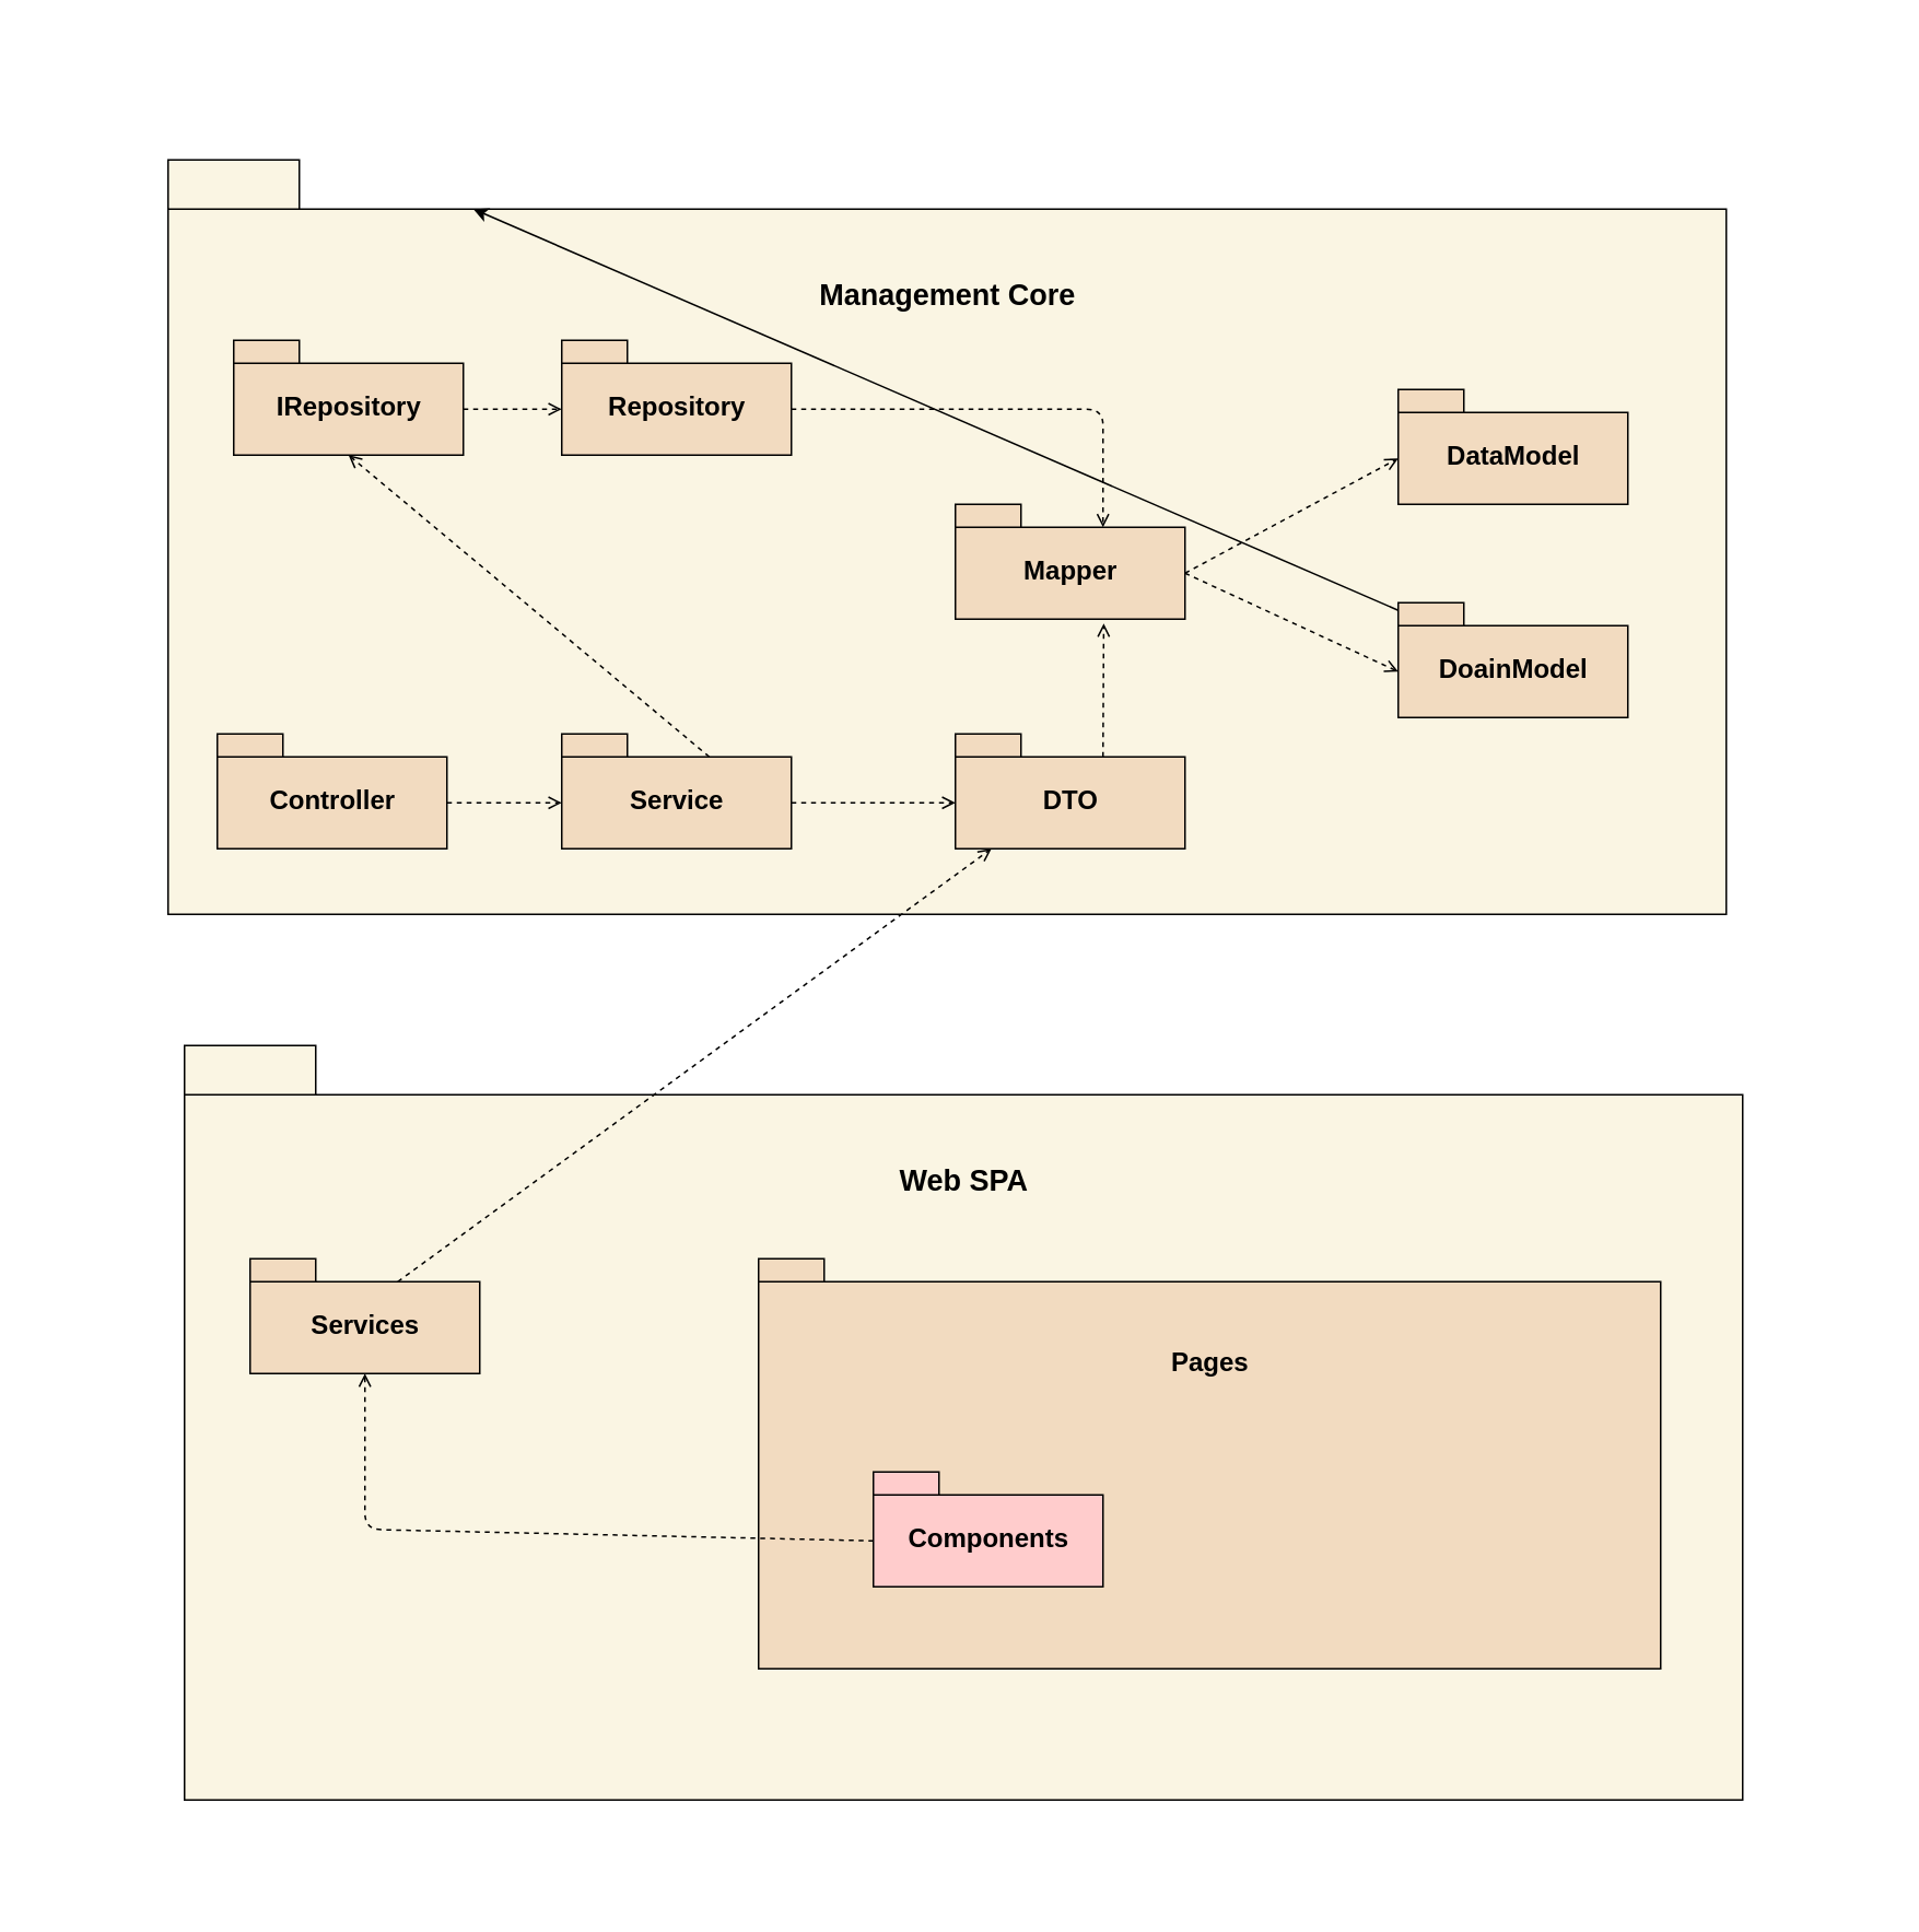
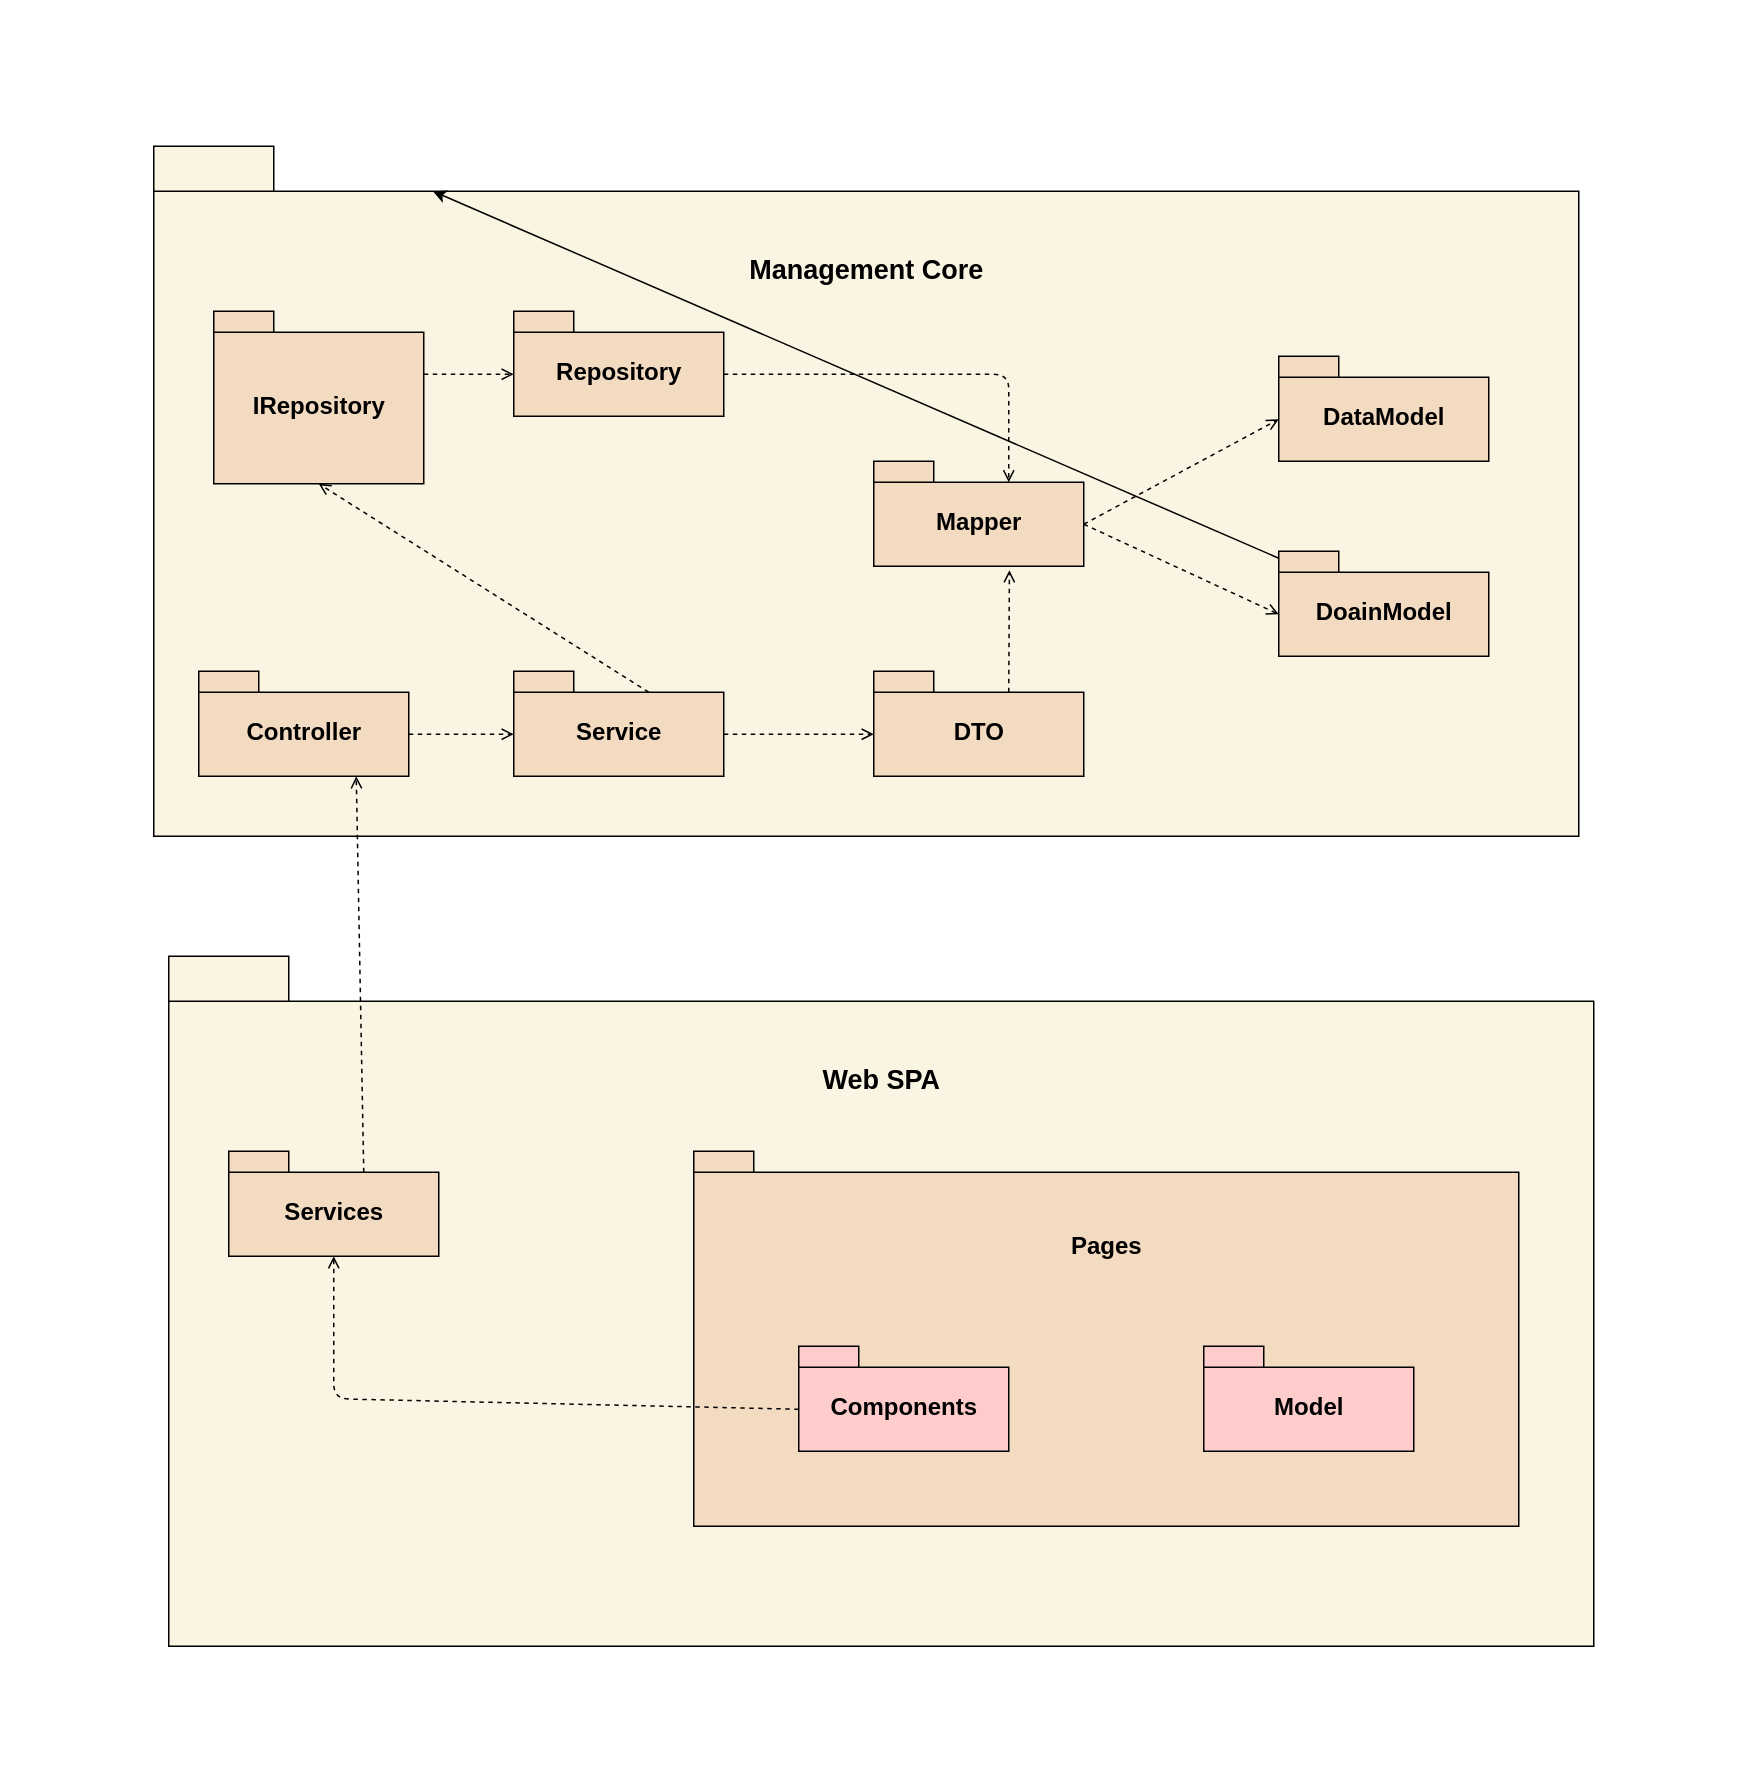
- <mxCell id="19" value="&lt;font style=&quot;font-size: 16px;&quot;&gt;IRepository&lt;br&gt;&lt;/font&gt;" style="shape=folder;fontStyle=1;spacingTop=10;tabWidth=40;tabHeight=14;tabPosition=left;html=1;fillColor=#F2DBC0;fontColor=#000000;strokeColor=#000000;" vertex="1" parent="1"><mxGeometry x="142" y="207" width="140" height="70" as="geometry" /></mxCell>
+ <mxCell id="19" value="&lt;font style=&quot;font-size: 16px;&quot;&gt;IRepository&lt;br&gt;&lt;/font&gt;" style="shape=folder;fontStyle=1;spacingTop=10;tabWidth=40;tabHeight=14;tabPosition=left;html=1;fillColor=#F2DBC0;fontColor=#000000;strokeColor=#000000;" vertex="1" parent="1"><mxGeometry x="142" y="207" width="140" height="115" as="geometry" /></mxCell>
- <mxCell id="21" style="edgeStyle=none;html=1;exitX=0;exitY=0;exitDx=90;exitDy=14;exitPerimeter=0;dashed=1;strokeColor=#000000;fontSize=18;endArrow=open;endFill=0;" edge="1" parent="1" source="22" target="7"><mxGeometry relative="1" as="geometry" /></mxCell>
+ <mxCell id="21" style="edgeStyle=none;html=1;exitX=0;exitY=0;exitDx=90;exitDy=14;exitPerimeter=0;entryX=0.75;entryY=1;entryDx=0;entryDy=0;entryPerimeter=0;dashed=1;strokeColor=#000000;fontSize=18;endArrow=open;endFill=0;" edge="1" parent="1" source="22" target="12"><mxGeometry relative="1" as="geometry" /></mxCell>
+ <mxCell id="26" value="&lt;font style=&quot;font-size: 16px;&quot;&gt;Model&lt;br&gt;&lt;/font&gt;" style="shape=folder;fontStyle=1;spacingTop=10;tabWidth=40;tabHeight=14;tabPosition=left;html=1;fillColor=#FFCCCC;fontColor=#000000;strokeColor=#000000;" vertex="1" parent="1"><mxGeometry x="802" y="897" width="140" height="70" as="geometry" /></mxCell>
